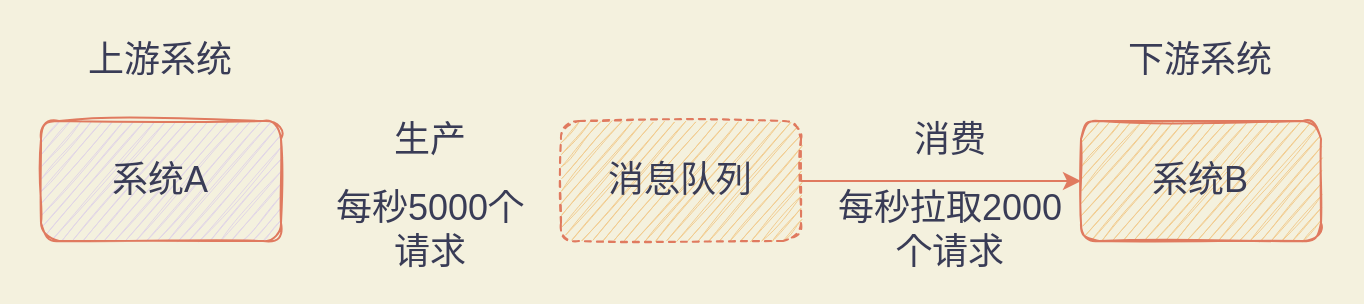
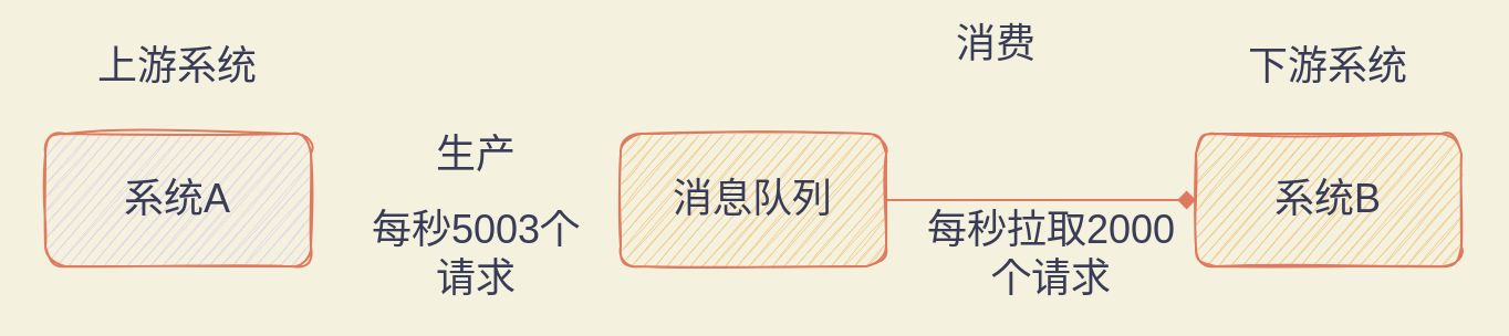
- <mxCell id="9" value="消费" style="text;html=1;strokeColor=none;fillColor=none;align=center;verticalAlign=middle;whiteSpace=wrap;rounded=0;fontSize=18;fontColor=#393C56;" vertex="1" parent="1"><mxGeometry x="455" y="60" width="40" height="20" as="geometry" /></mxCell>
+ <mxCell id="9" value="消费" style="text;html=1;strokeColor=none;fillColor=none;align=center;verticalAlign=middle;whiteSpace=wrap;rounded=0;fontSize=18;fontColor=#393C56;" vertex="1" parent="1"><mxGeometry x="430" y="10" width="40" height="20" as="geometry" /></mxCell>
- <mxCell id="7" value="消息队列" style="whiteSpace=wrap;html=1;fontSize=18;fillColor=#F2CC8F;strokeColor=#E07A5F;fontColor=#393C56;sketch=1;rounded=1;dashed=1;" vertex="1" parent="1"><mxGeometry x="280" y="60" width="120" height="60" as="geometry" /></mxCell>
+ <mxCell id="7" value="消息队列" style="whiteSpace=wrap;html=1;fontSize=18;fillColor=#F2CC8F;strokeColor=#E07A5F;fontColor=#393C56;sketch=1;rounded=1;" vertex="1" parent="1"><mxGeometry x="280" y="60" width="120" height="60" as="geometry" /></mxCell>
- <mxCell id="6" value="" style="edgeStyle=orthogonalEdgeStyle;rounded=0;orthogonalLoop=1;jettySize=auto;html=1;fontSize=18;strokeColor=#E07A5F;fontColor=#393C56;labelBackgroundColor=#F4F1DE;" edge="1" parent="1" source="7" target="3"><mxGeometry relative="1" as="geometry"><Array as="points"><mxPoint x="400" y="90" /><mxPoint x="400" y="90" /></Array></mxGeometry></mxCell>
+ <mxCell id="6" value="" style="edgeStyle=orthogonalEdgeStyle;rounded=0;orthogonalLoop=1;jettySize=auto;html=1;fontSize=18;strokeColor=#E07A5F;fontColor=#393C56;labelBackgroundColor=#F4F1DE;endArrow=diamond;" edge="1" parent="1" source="7" target="3"><mxGeometry relative="1" as="geometry"><Array as="points"><mxPoint x="400" y="90" /><mxPoint x="400" y="90" /></Array></mxGeometry></mxCell>
- <mxCell id="10" value="每秒5000个请求" style="text;html=1;strokeColor=none;fillColor=none;align=center;verticalAlign=middle;whiteSpace=wrap;rounded=0;sketch=0;fontColor=#393C56;fontSize=18;" vertex="1" parent="1"><mxGeometry x="160" y="100" width="110" height="30" as="geometry" /></mxCell>
+ <mxCell id="10" value="每秒5003个请求" style="text;html=1;strokeColor=none;fillColor=none;align=center;verticalAlign=middle;whiteSpace=wrap;rounded=0;sketch=0;fontColor=#393C56;fontSize=18;" vertex="1" parent="1"><mxGeometry x="160" y="100" width="110" height="30" as="geometry" /></mxCell>
